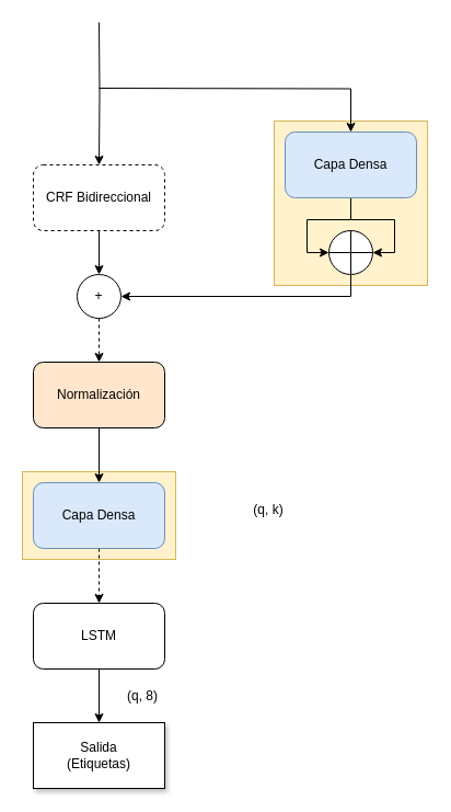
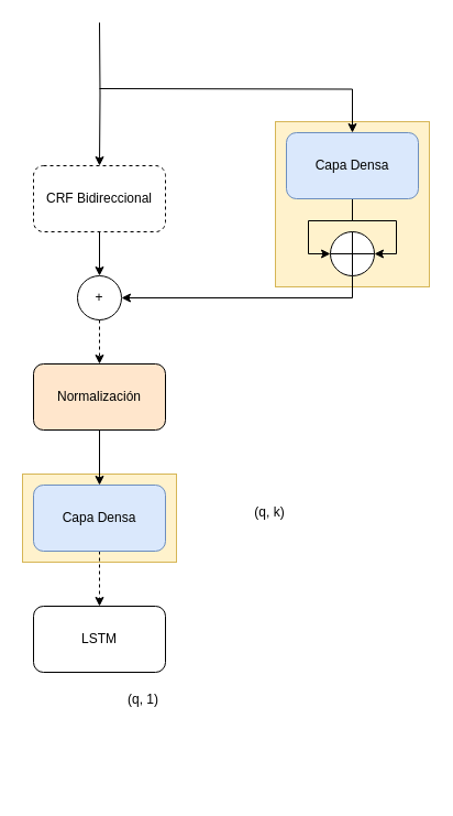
- <mxCell id="17" value="" style="edgeStyle=orthogonalEdgeStyle;rounded=0;jumpStyle=gap;orthogonalLoop=1;jettySize=auto;strokeColor=default;" edge="1" parent="1" source="18" target="19"><mxGeometry relative="1" as="geometry" /></mxCell>
- <mxCell id="20" value="(q, 8)" style="text;strokeColor=none;fillColor=none;align=center;verticalAlign=middle;whiteSpace=wrap;rounded=0;shadow=1;sketch=0;" vertex="1" parent="1"><mxGeometry x="100" y="620" width="60" height="30" as="geometry" /></mxCell>
+ <mxCell id="20" value="(q, 1)" style="text;strokeColor=none;fillColor=none;align=center;verticalAlign=middle;whiteSpace=wrap;rounded=0;shadow=1;sketch=0;" vertex="1" parent="1"><mxGeometry x="100" y="620" width="60" height="30" as="geometry" /></mxCell>
- <mxCell id="19" value="Salida&#10;(Etiquetas)" style="rounded=0;whiteSpace=wrap;shadow=1;sketch=0;" vertex="1" parent="1"><mxGeometry x="30" y="659" width="120" height="60" as="geometry" /></mxCell>
